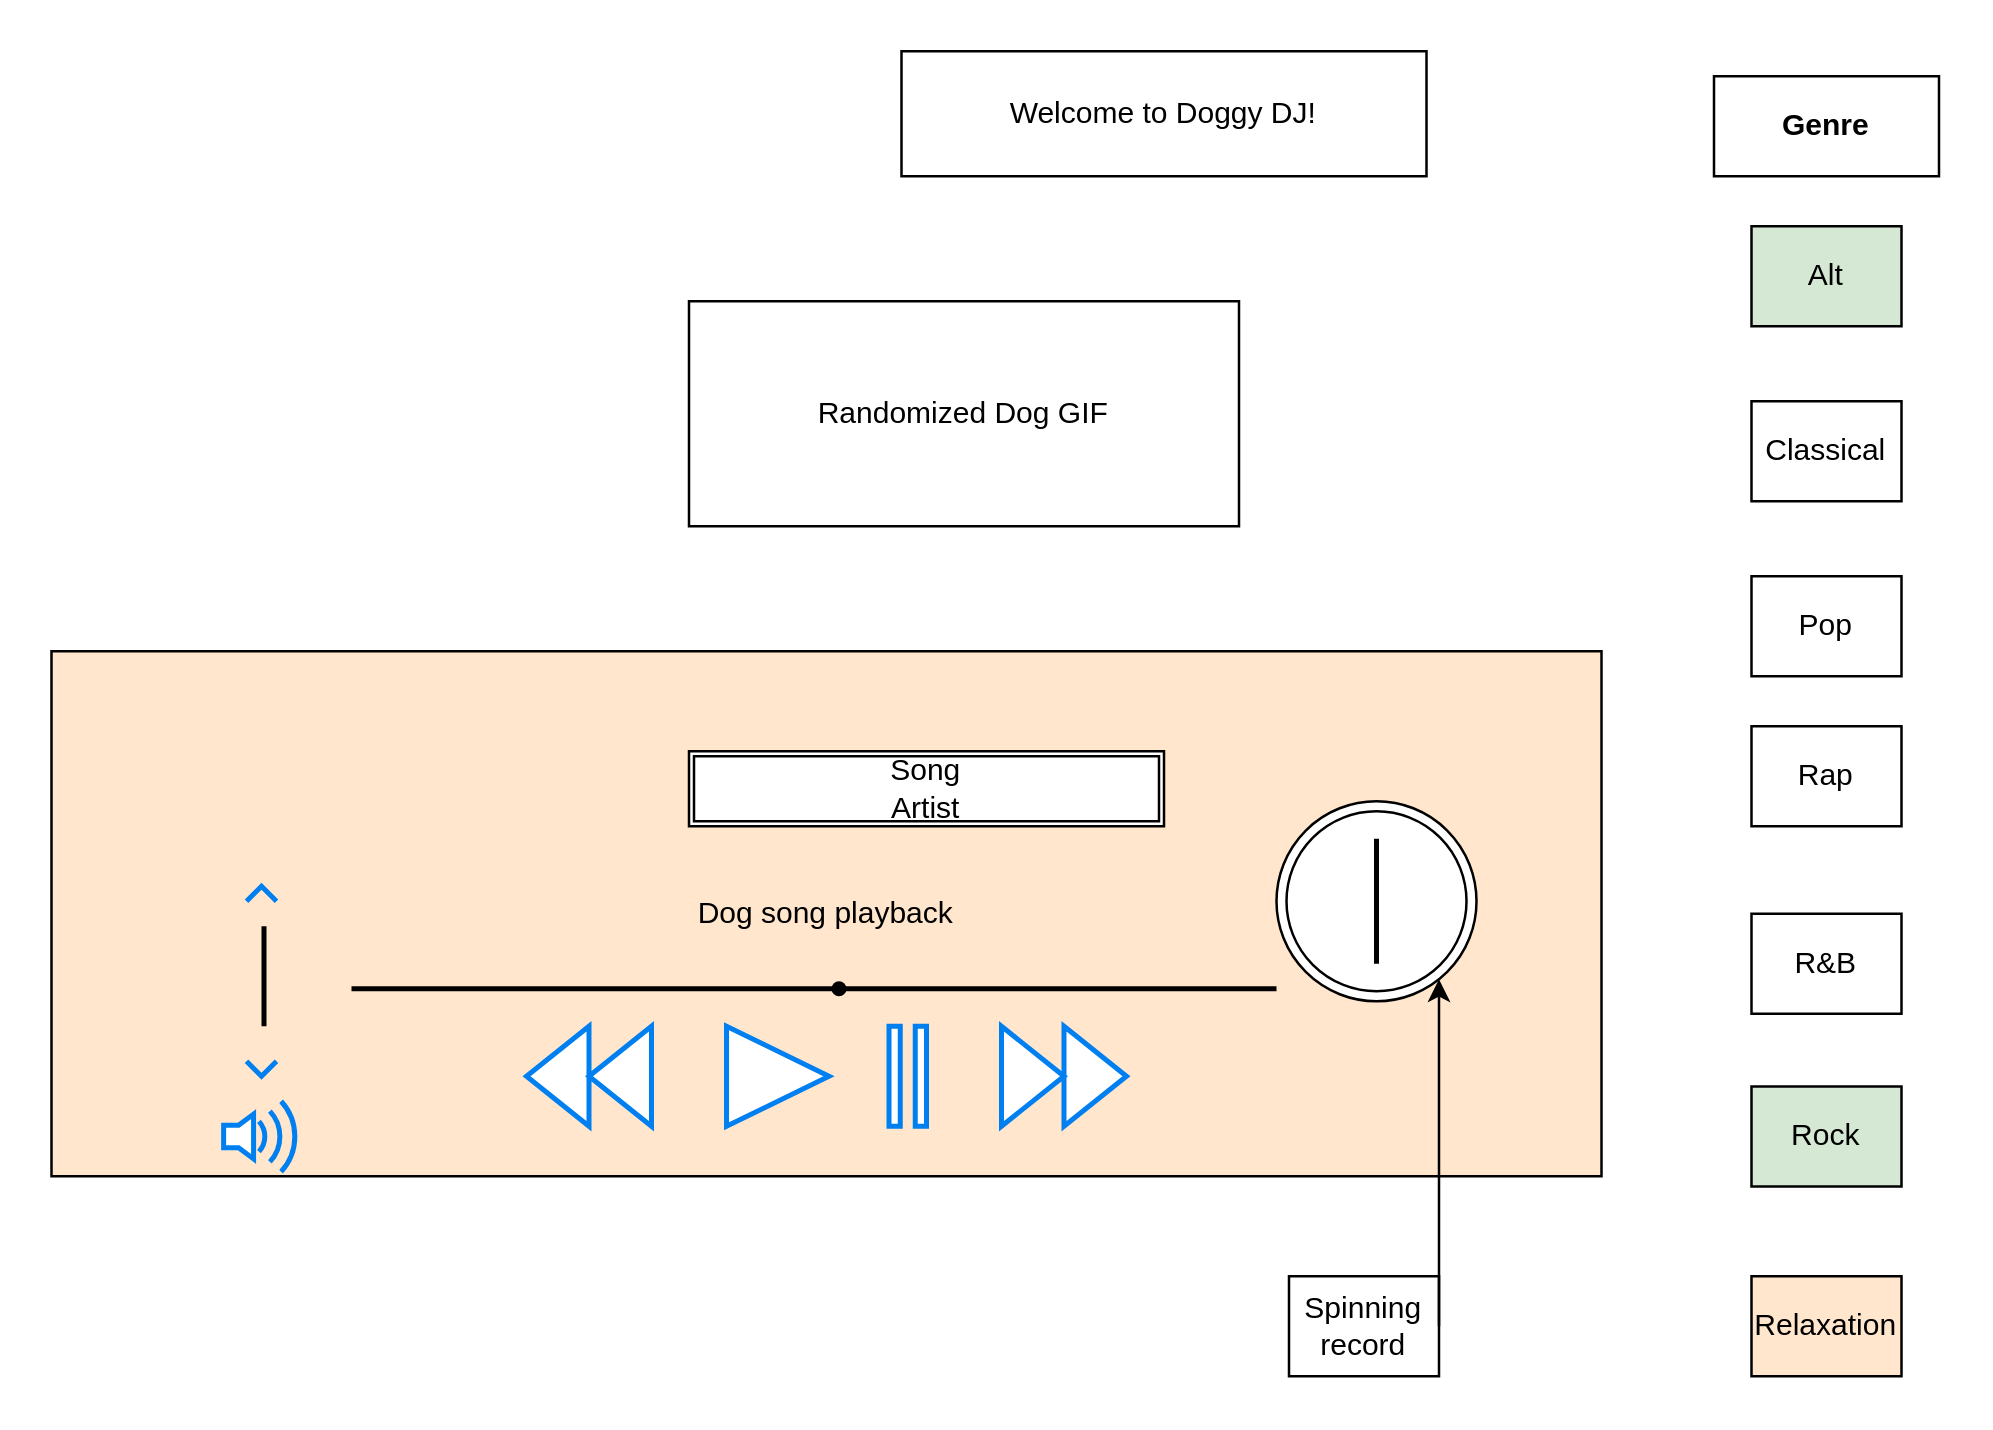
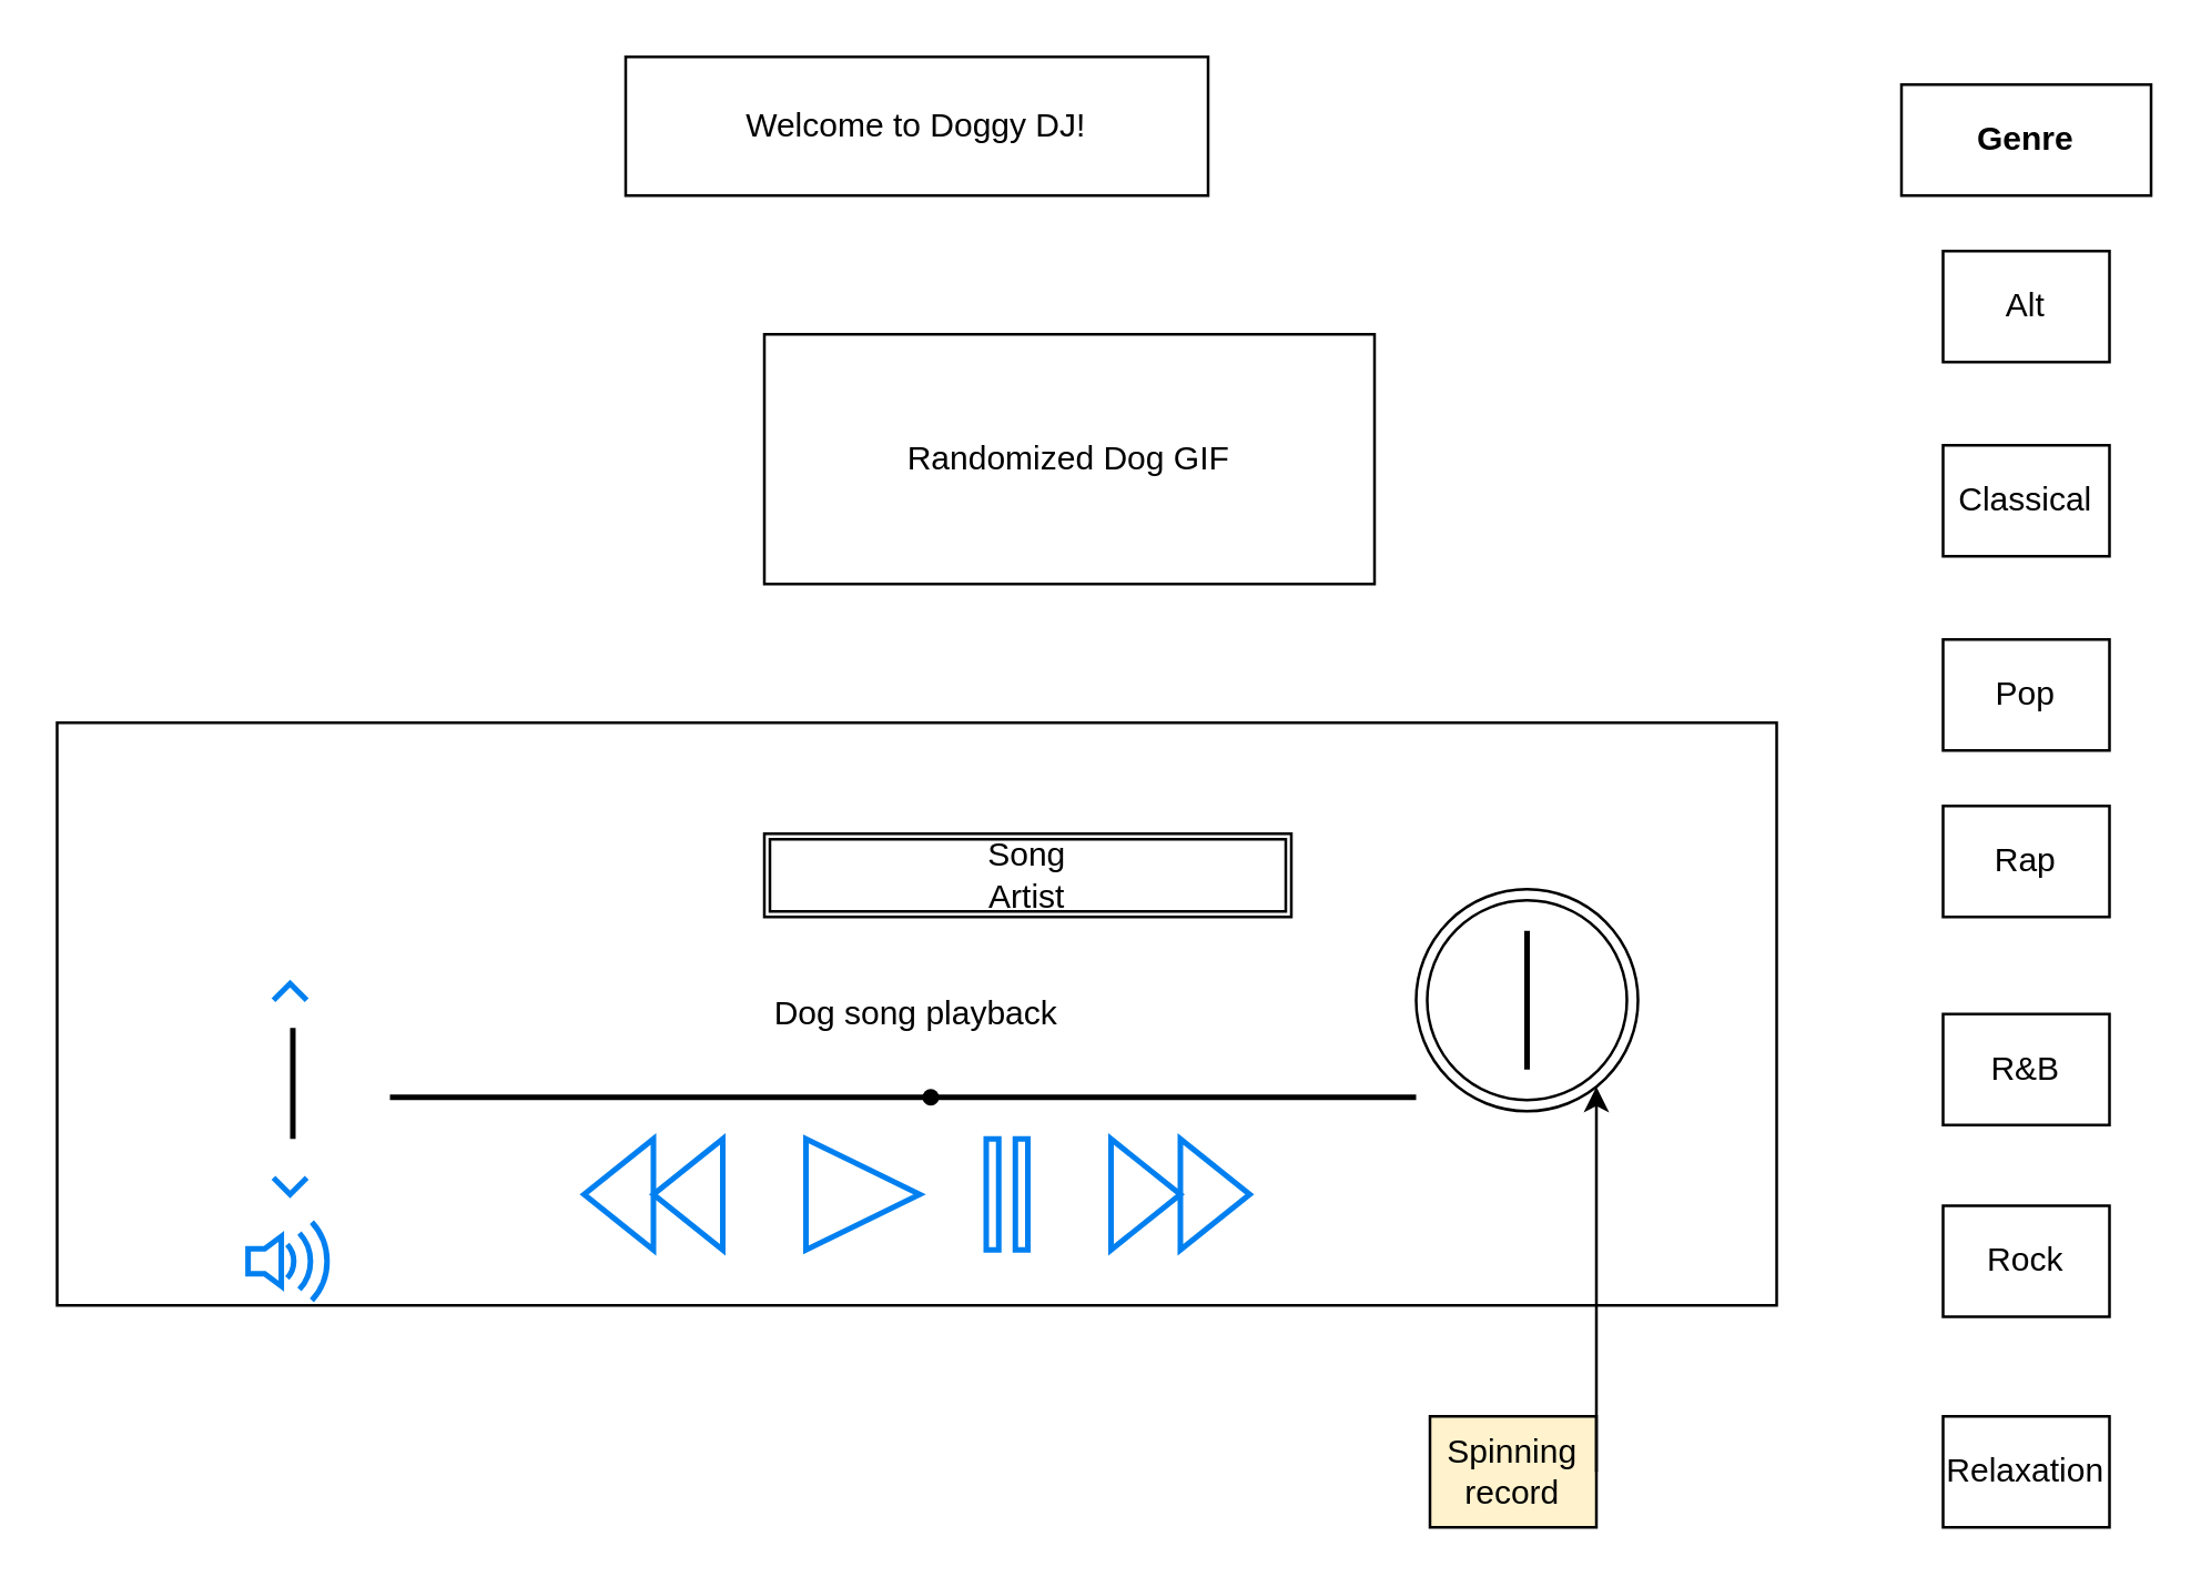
- <mxCell id="2" value="Welcome to Doggy DJ!" style="whiteSpace=wrap;html=1;" vertex="1" parent="1"><mxGeometry x="360" y="20" width="210" height="50" as="geometry" /></mxCell>
+ <mxCell id="2" value="Welcome to Doggy DJ!" style="whiteSpace=wrap;html=1;" vertex="1" parent="1"><mxGeometry x="225" y="20" width="210" height="50" as="geometry" /></mxCell>
- <mxCell id="9" value="Alt" style="whiteSpace=wrap;html=1;rotation=0;fillColor=#d5e8d4;" vertex="1" parent="1"><mxGeometry x="700" y="90" width="60" height="40" as="geometry" /></mxCell>
+ <mxCell id="9" value="Alt" style="whiteSpace=wrap;html=1;rotation=0;" vertex="1" parent="1"><mxGeometry x="700" y="90" width="60" height="40" as="geometry" /></mxCell>
- <mxCell id="4" value="Dog song playback" style="whiteSpace=wrap;html=1;fillColor=#ffe6cc;" vertex="1" parent="1"><mxGeometry x="20" y="260" width="620" height="210" as="geometry" /></mxCell>
+ <mxCell id="4" value="Dog song playback" style="whiteSpace=wrap;html=1;" vertex="1" parent="1"><mxGeometry x="20" y="260" width="620" height="210" as="geometry" /></mxCell>
- <mxCell id="8" value="Rock" style="whiteSpace=wrap;html=1;rotation=0;fillColor=#d5e8d4;" vertex="1" parent="1"><mxGeometry x="700" y="434.1" width="60" height="40" as="geometry" /></mxCell>
+ <mxCell id="8" value="Rock" style="whiteSpace=wrap;html=1;rotation=0;" vertex="1" parent="1"><mxGeometry x="700" y="434.1" width="60" height="40" as="geometry" /></mxCell>
- <mxCell id="17" value="Spinning record" style="whiteSpace=wrap;html=1;rotation=0;" vertex="1" parent="1"><mxGeometry x="515" y="510" width="60" height="40" as="geometry" /></mxCell>
+ <mxCell id="17" value="Spinning record" style="whiteSpace=wrap;html=1;rotation=0;fillColor=#fff2cc;" vertex="1" parent="1"><mxGeometry x="515" y="510" width="60" height="40" as="geometry" /></mxCell>
- <mxCell id="26" value="Relaxation" style="whiteSpace=wrap;html=1;rotation=0;fillColor=#ffe6cc;" vertex="1" parent="1"><mxGeometry x="700" y="510" width="60" height="40" as="geometry" /></mxCell>
+ <mxCell id="26" value="Relaxation" style="whiteSpace=wrap;html=1;rotation=0;" vertex="1" parent="1"><mxGeometry x="700" y="510" width="60" height="40" as="geometry" /></mxCell>
